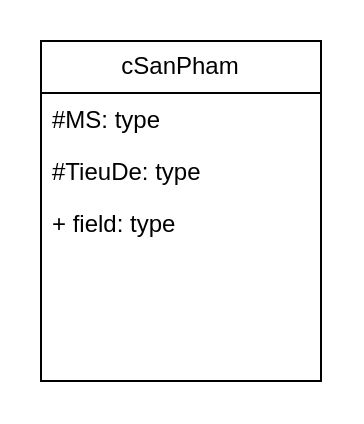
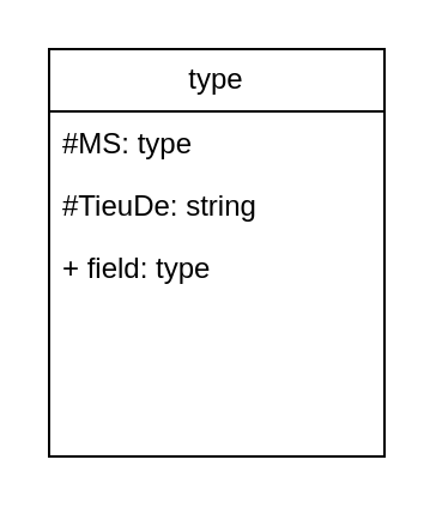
- <mxCell id="2" value="cSanPham" style="swimlane;fontStyle=0;childLayout=stackLayout;horizontal=1;startSize=26;fillColor=none;horizontalStack=0;resizeParent=1;resizeParentMax=0;resizeLast=0;collapsible=1;marginBottom=0;whiteSpace=wrap;html=1;" vertex="1" parent="1"><mxGeometry x="20" y="20" width="140" height="170" as="geometry"><mxRectangle x="160" y="220" width="100" height="30" as="alternateBounds" /></mxGeometry></mxCell>
+ <mxCell id="2" value="type" style="swimlane;fontStyle=0;childLayout=stackLayout;horizontal=1;startSize=26;fillColor=none;horizontalStack=0;resizeParent=1;resizeParentMax=0;resizeLast=0;collapsible=1;marginBottom=0;whiteSpace=wrap;html=1;" vertex="1" parent="1"><mxGeometry x="20" y="20" width="140" height="170" as="geometry"><mxRectangle x="160" y="220" width="100" height="30" as="alternateBounds" /></mxGeometry></mxCell>
- <mxCell id="4" value="#TieuDe: type&amp;nbsp;" style="text;strokeColor=none;fillColor=none;align=left;verticalAlign=top;spacingLeft=4;spacingRight=4;overflow=hidden;rotatable=0;points=[[0,0.5],[1,0.5]];portConstraint=eastwest;whiteSpace=wrap;html=1;" vertex="1" parent="2"><mxGeometry y="52" width="140" height="26" as="geometry" /></mxCell>
+ <mxCell id="4" value="#TieuDe: string&amp;nbsp;" style="text;strokeColor=none;fillColor=none;align=left;verticalAlign=top;spacingLeft=4;spacingRight=4;overflow=hidden;rotatable=0;points=[[0,0.5],[1,0.5]];portConstraint=eastwest;whiteSpace=wrap;html=1;" vertex="1" parent="2"><mxGeometry y="52" width="140" height="26" as="geometry" /></mxCell>
